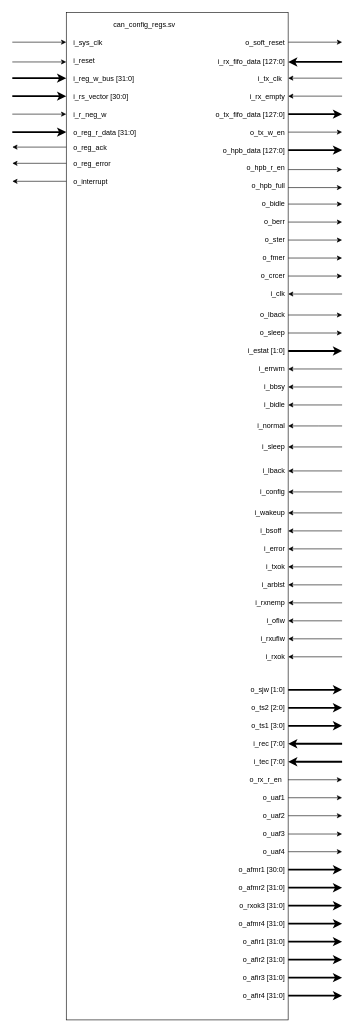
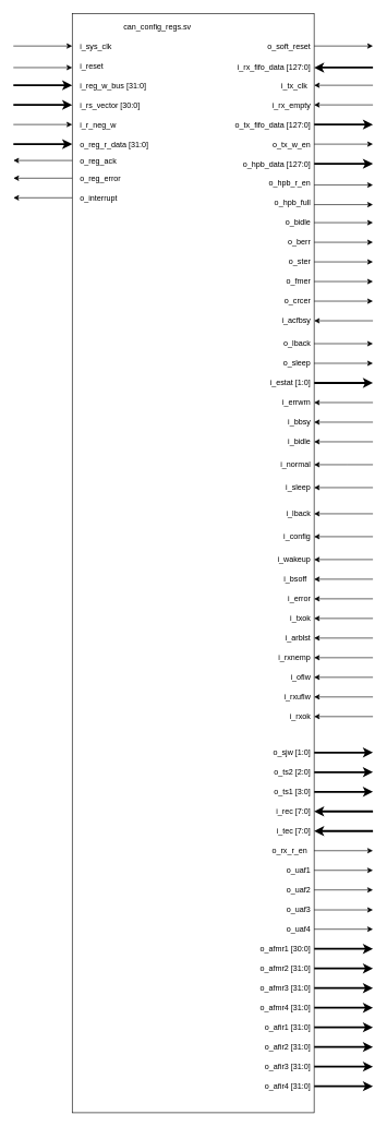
- <mxCell id="77" value="&lt;div align=&quot;right&quot;&gt;i_clk&lt;/div&gt;" style="text;html=1;align=right;verticalAlign=middle;resizable=0;points=[];autosize=1;" vertex="1" parent="1"><mxGeometry x="416" y="480" width="60" height="20" as="geometry" /></mxCell>
+ <mxCell id="77" value="&lt;div align=&quot;right&quot;&gt;i_acfbsy&lt;/div&gt;" style="text;html=1;align=right;verticalAlign=middle;resizable=0;points=[];autosize=1;" vertex="1" parent="1"><mxGeometry x="416" y="480" width="60" height="20" as="geometry" /></mxCell>
- <mxCell id="113" value="&lt;div align=&quot;right&quot;&gt;o_rxok3 [31:0]&lt;br&gt;&lt;/div&gt;" style="text;html=1;align=right;verticalAlign=middle;resizable=0;points=[];autosize=1;" vertex="1" parent="1"><mxGeometry x="386" y="1500" width="90" height="20" as="geometry" /></mxCell>
+ <mxCell id="113" value="&lt;div align=&quot;right&quot;&gt;o_afmr3 [31:0]&lt;br&gt;&lt;/div&gt;" style="text;html=1;align=right;verticalAlign=middle;resizable=0;points=[];autosize=1;" vertex="1" parent="1"><mxGeometry x="386" y="1500" width="90" height="20" as="geometry" /></mxCell>
